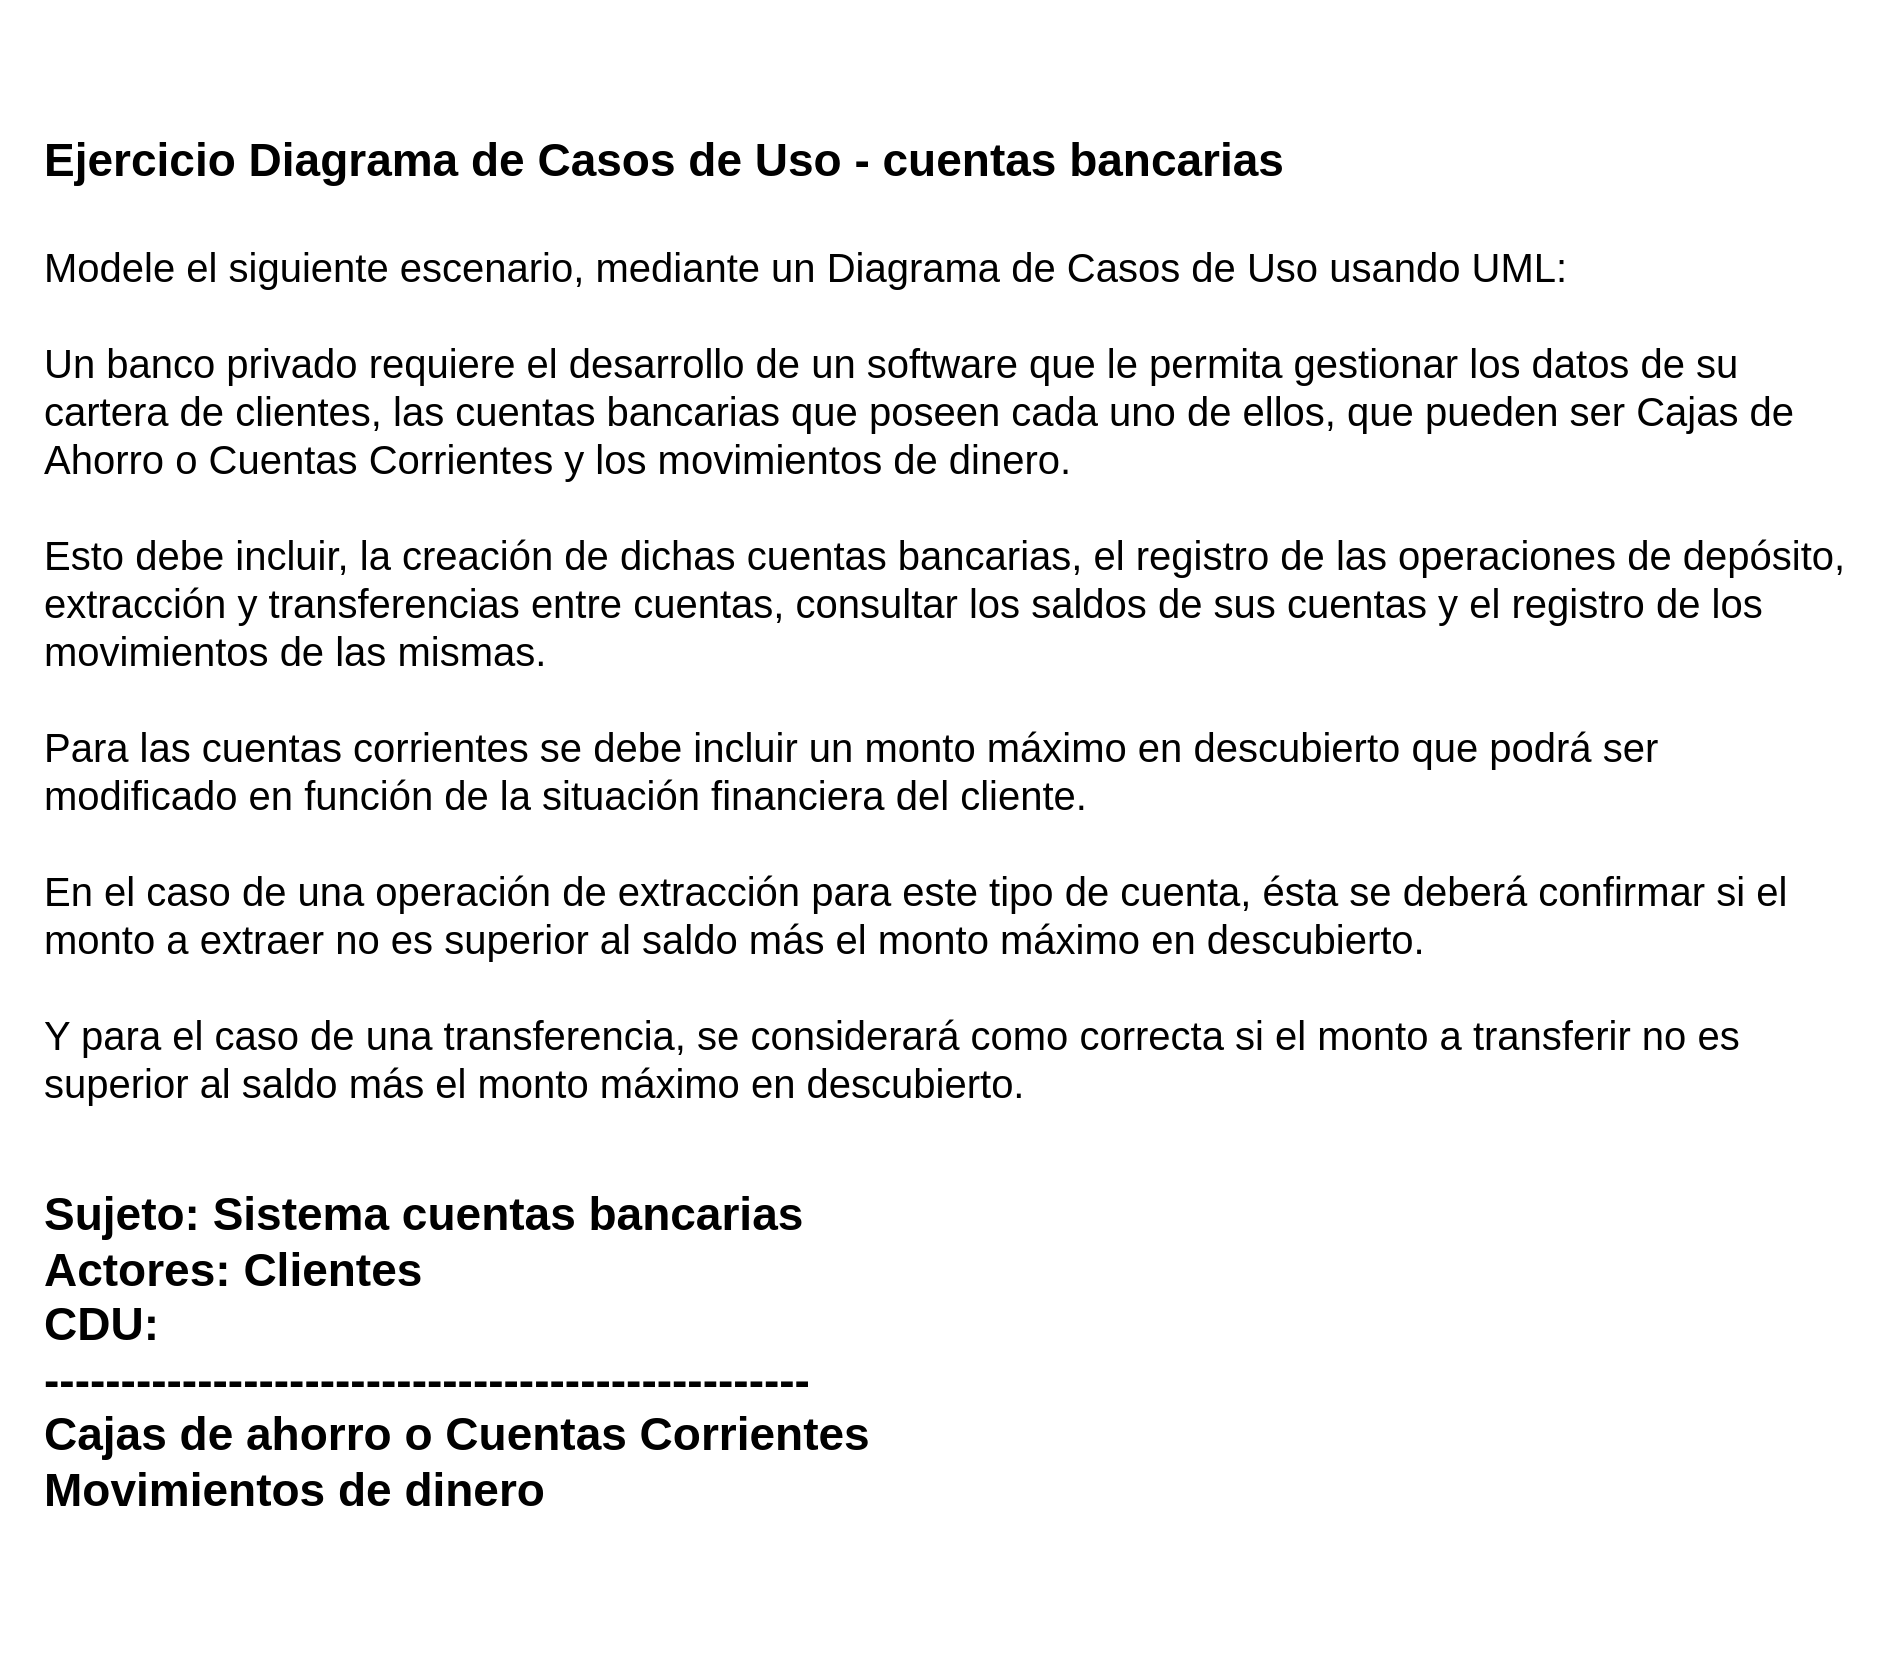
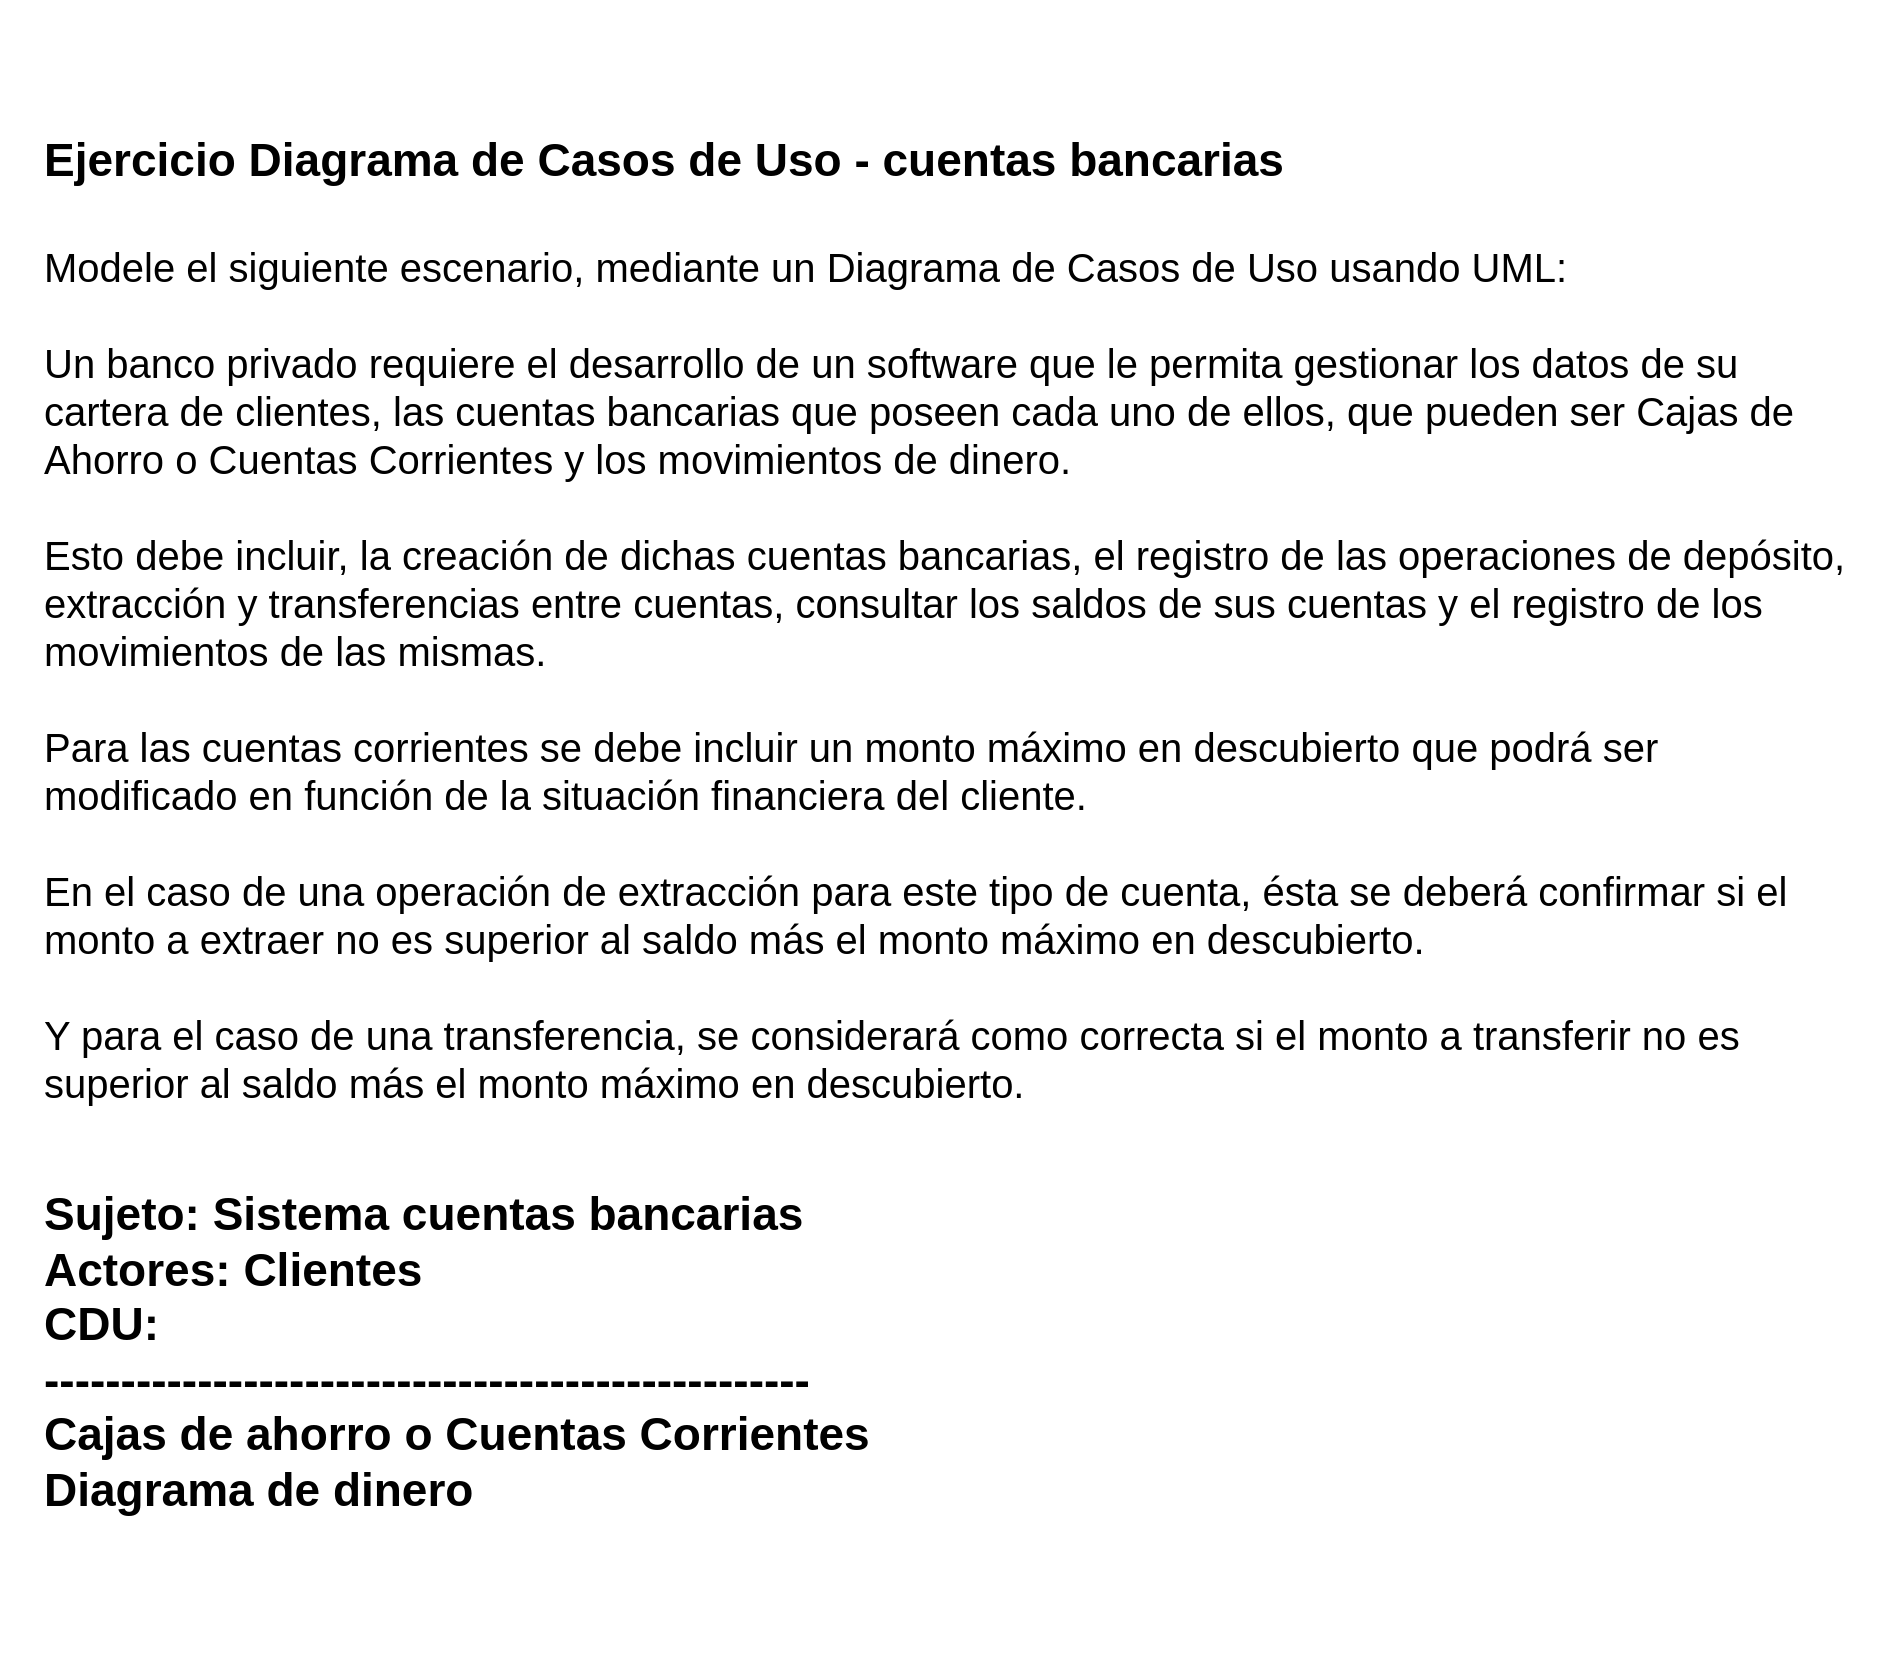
- <mxCell id="3" value="&lt;div&gt;&lt;span style=&quot;font-size: 23px;&quot;&gt;&lt;b&gt;Sujeto: Sistema cuentas bancarias&lt;/b&gt;&lt;/span&gt;&lt;/div&gt;&lt;div&gt;&lt;span style=&quot;font-size: 23px;&quot;&gt;&lt;b&gt;Actores: Clientes&lt;/b&gt;&lt;/span&gt;&lt;/div&gt;&lt;div&gt;&lt;span style=&quot;font-size: 23px;&quot;&gt;&lt;b&gt;CDU:&amp;nbsp;&lt;br&gt;--------------------------------------------------&lt;br&gt;Cajas de ahorro o Cuentas Corrientes&lt;br&gt;Movimientos de dinero&lt;br&gt;&lt;br&gt;&lt;/b&gt;&lt;/span&gt;&lt;/div&gt;" style="text;html=1;align=left;verticalAlign=middle;whiteSpace=wrap;rounded=0;fontSize=20;" vertex="1" parent="1"><mxGeometry x="20" y="570" width="570" height="240" as="geometry" /></mxCell>
+ <mxCell id="3" value="&lt;div&gt;&lt;span style=&quot;font-size: 23px;&quot;&gt;&lt;b&gt;Sujeto: Sistema cuentas bancarias&lt;/b&gt;&lt;/span&gt;&lt;/div&gt;&lt;div&gt;&lt;span style=&quot;font-size: 23px;&quot;&gt;&lt;b&gt;Actores: Clientes&lt;/b&gt;&lt;/span&gt;&lt;/div&gt;&lt;div&gt;&lt;span style=&quot;font-size: 23px;&quot;&gt;&lt;b&gt;CDU:&amp;nbsp;&lt;br&gt;--------------------------------------------------&lt;br&gt;Cajas de ahorro o Cuentas Corrientes&lt;br&gt;Diagrama de dinero&lt;br&gt;&lt;br&gt;&lt;/b&gt;&lt;/span&gt;&lt;/div&gt;" style="text;html=1;align=left;verticalAlign=middle;whiteSpace=wrap;rounded=0;fontSize=20;" vertex="1" parent="1"><mxGeometry x="20" y="570" width="570" height="240" as="geometry" /></mxCell>
